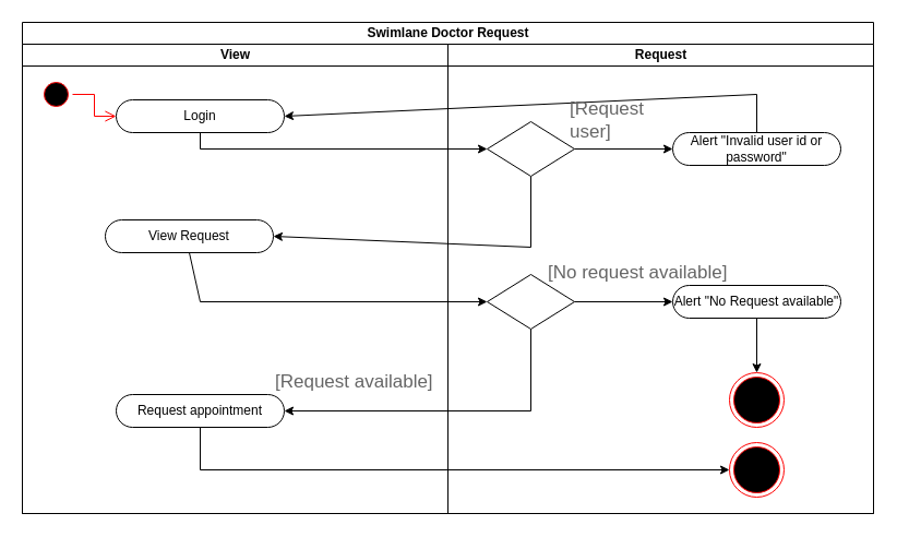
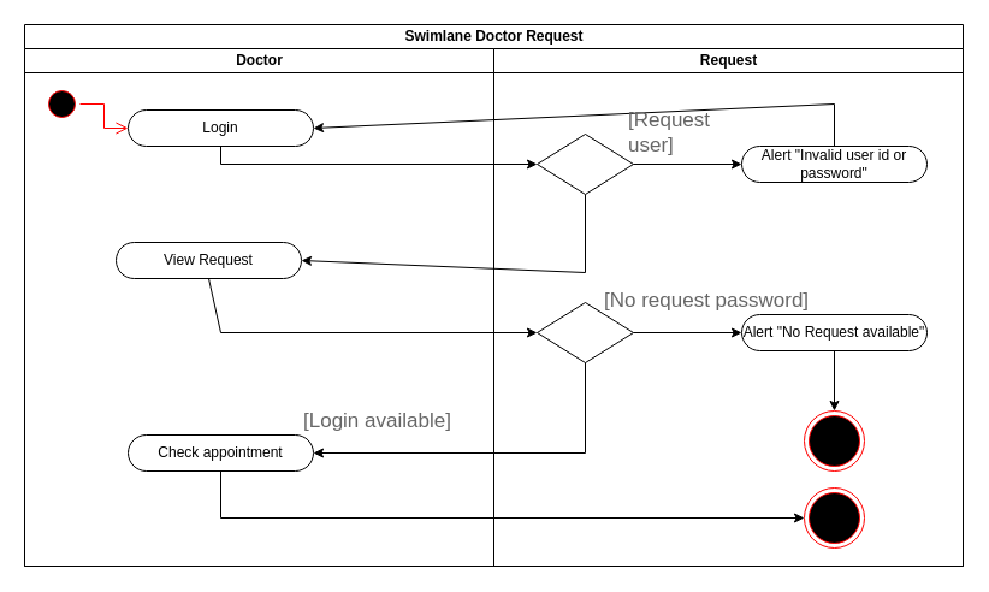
- <mxCell id="5" value="View" style="swimlane;startSize=20;html=1;movable=0;resizable=0;rotatable=0;deletable=0;editable=0;locked=1;connectable=0;" parent="2" vertex="1"><mxGeometry y="20" width="390" height="430" as="geometry" /></mxCell>
+ <mxCell id="5" value="Doctor" style="swimlane;startSize=20;html=1;movable=0;resizable=0;rotatable=0;deletable=0;editable=0;locked=1;connectable=0;" parent="2" vertex="1"><mxGeometry y="20" width="390" height="430" as="geometry" /></mxCell>
- <mxCell id="22" value="[No request available]" style="strokeWidth=1;shadow=0;dashed=0;align=center;html=1;shape=mxgraph.mockup.text.textBox;fontColor=#666666;align=left;fontSize=17;spacingLeft=4;spacingTop=-3;whiteSpace=wrap;strokeColor=none;mainText=;fillColor=none;movable=0;resizable=0;rotatable=0;deletable=0;editable=0;locked=1;connectable=0;" vertex="1" parent="12"><mxGeometry x="86" y="191" width="180" height="40" as="geometry" /></mxCell>
+ <mxCell id="22" value="[No request password]" style="strokeWidth=1;shadow=0;dashed=0;align=center;html=1;shape=mxgraph.mockup.text.textBox;fontColor=#666666;align=left;fontSize=17;spacingLeft=4;spacingTop=-3;whiteSpace=wrap;strokeColor=none;mainText=;fillColor=none;movable=0;resizable=0;rotatable=0;deletable=0;editable=0;locked=1;connectable=0;" vertex="1" parent="12"><mxGeometry x="86" y="191" width="180" height="40" as="geometry" /></mxCell>
- <mxCell id="10" value="[Request available]" style="strokeWidth=1;shadow=0;dashed=0;align=center;html=1;shape=mxgraph.mockup.text.textBox;fontColor=#666666;align=left;fontSize=17;spacingLeft=4;spacingTop=-3;whiteSpace=wrap;strokeColor=none;mainText=;fillColor=none;movable=0;resizable=0;rotatable=0;deletable=0;editable=0;locked=1;connectable=0;" vertex="1" parent="5"><mxGeometry x="226" y="291" width="154" height="40" as="geometry" /></mxCell>
+ <mxCell id="10" value="[Login available]" style="strokeWidth=1;shadow=0;dashed=0;align=center;html=1;shape=mxgraph.mockup.text.textBox;fontColor=#666666;align=left;fontSize=17;spacingLeft=4;spacingTop=-3;whiteSpace=wrap;strokeColor=none;mainText=;fillColor=none;movable=0;resizable=0;rotatable=0;deletable=0;editable=0;locked=1;connectable=0;" vertex="1" parent="5"><mxGeometry x="226" y="291" width="154" height="40" as="geometry" /></mxCell>
- <mxCell id="9" value="Request appointment" style="html=1;dashed=0;whiteSpace=wrap;shape=mxgraph.dfd.start;movable=0;resizable=0;rotatable=0;deletable=0;editable=0;locked=1;connectable=0;" vertex="1" parent="5"><mxGeometry x="86" y="321" width="154" height="30" as="geometry" /></mxCell>
+ <mxCell id="9" value="Check appointment" style="html=1;dashed=0;whiteSpace=wrap;shape=mxgraph.dfd.start;movable=0;resizable=0;rotatable=0;deletable=0;editable=0;locked=1;connectable=0;" vertex="1" parent="5"><mxGeometry x="86" y="321" width="154" height="30" as="geometry" /></mxCell>
